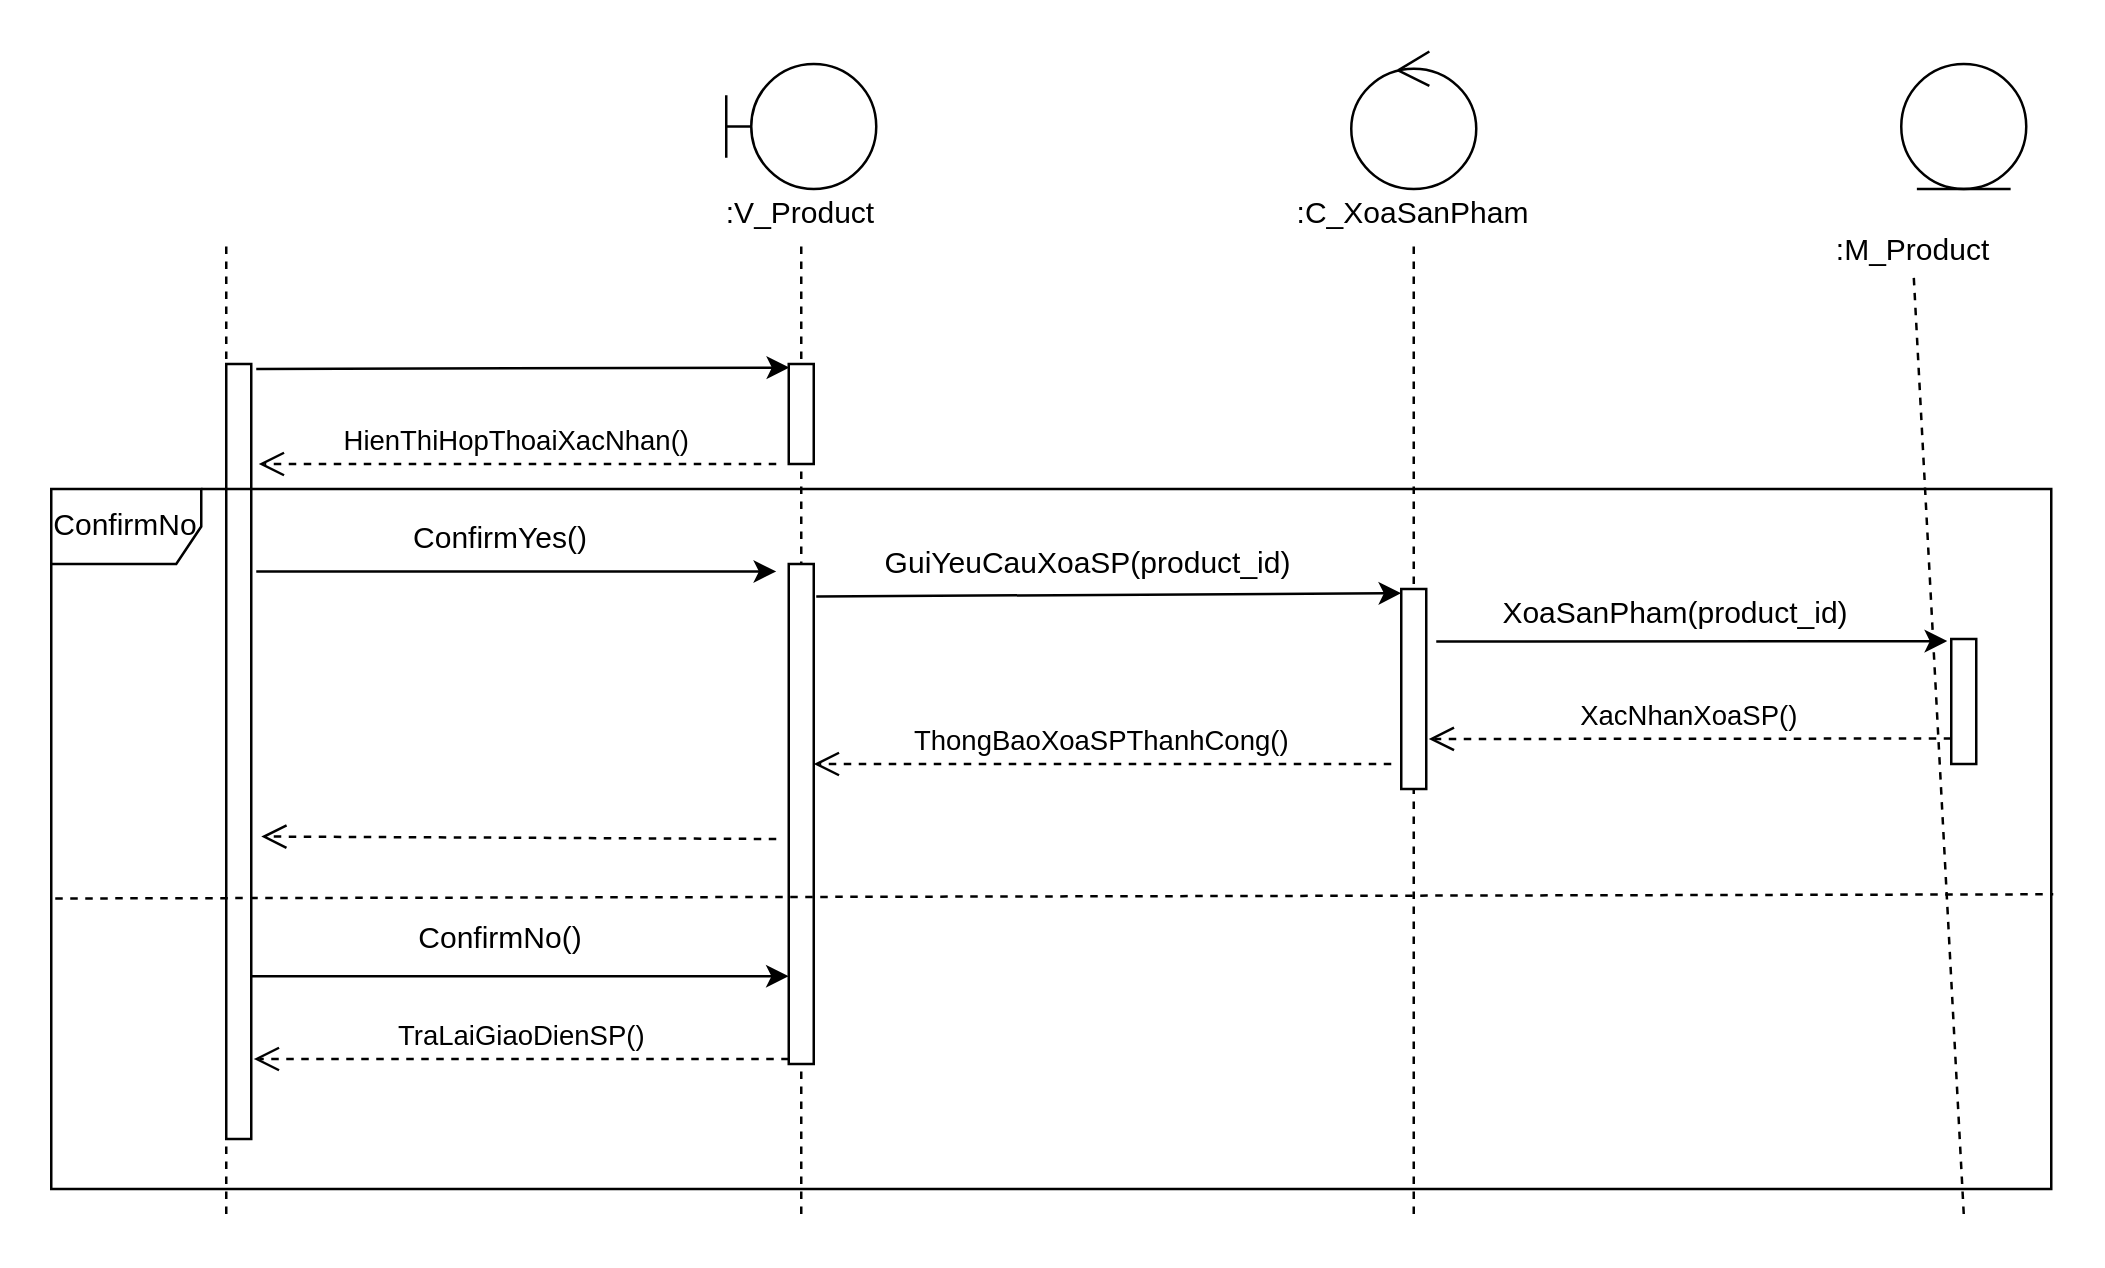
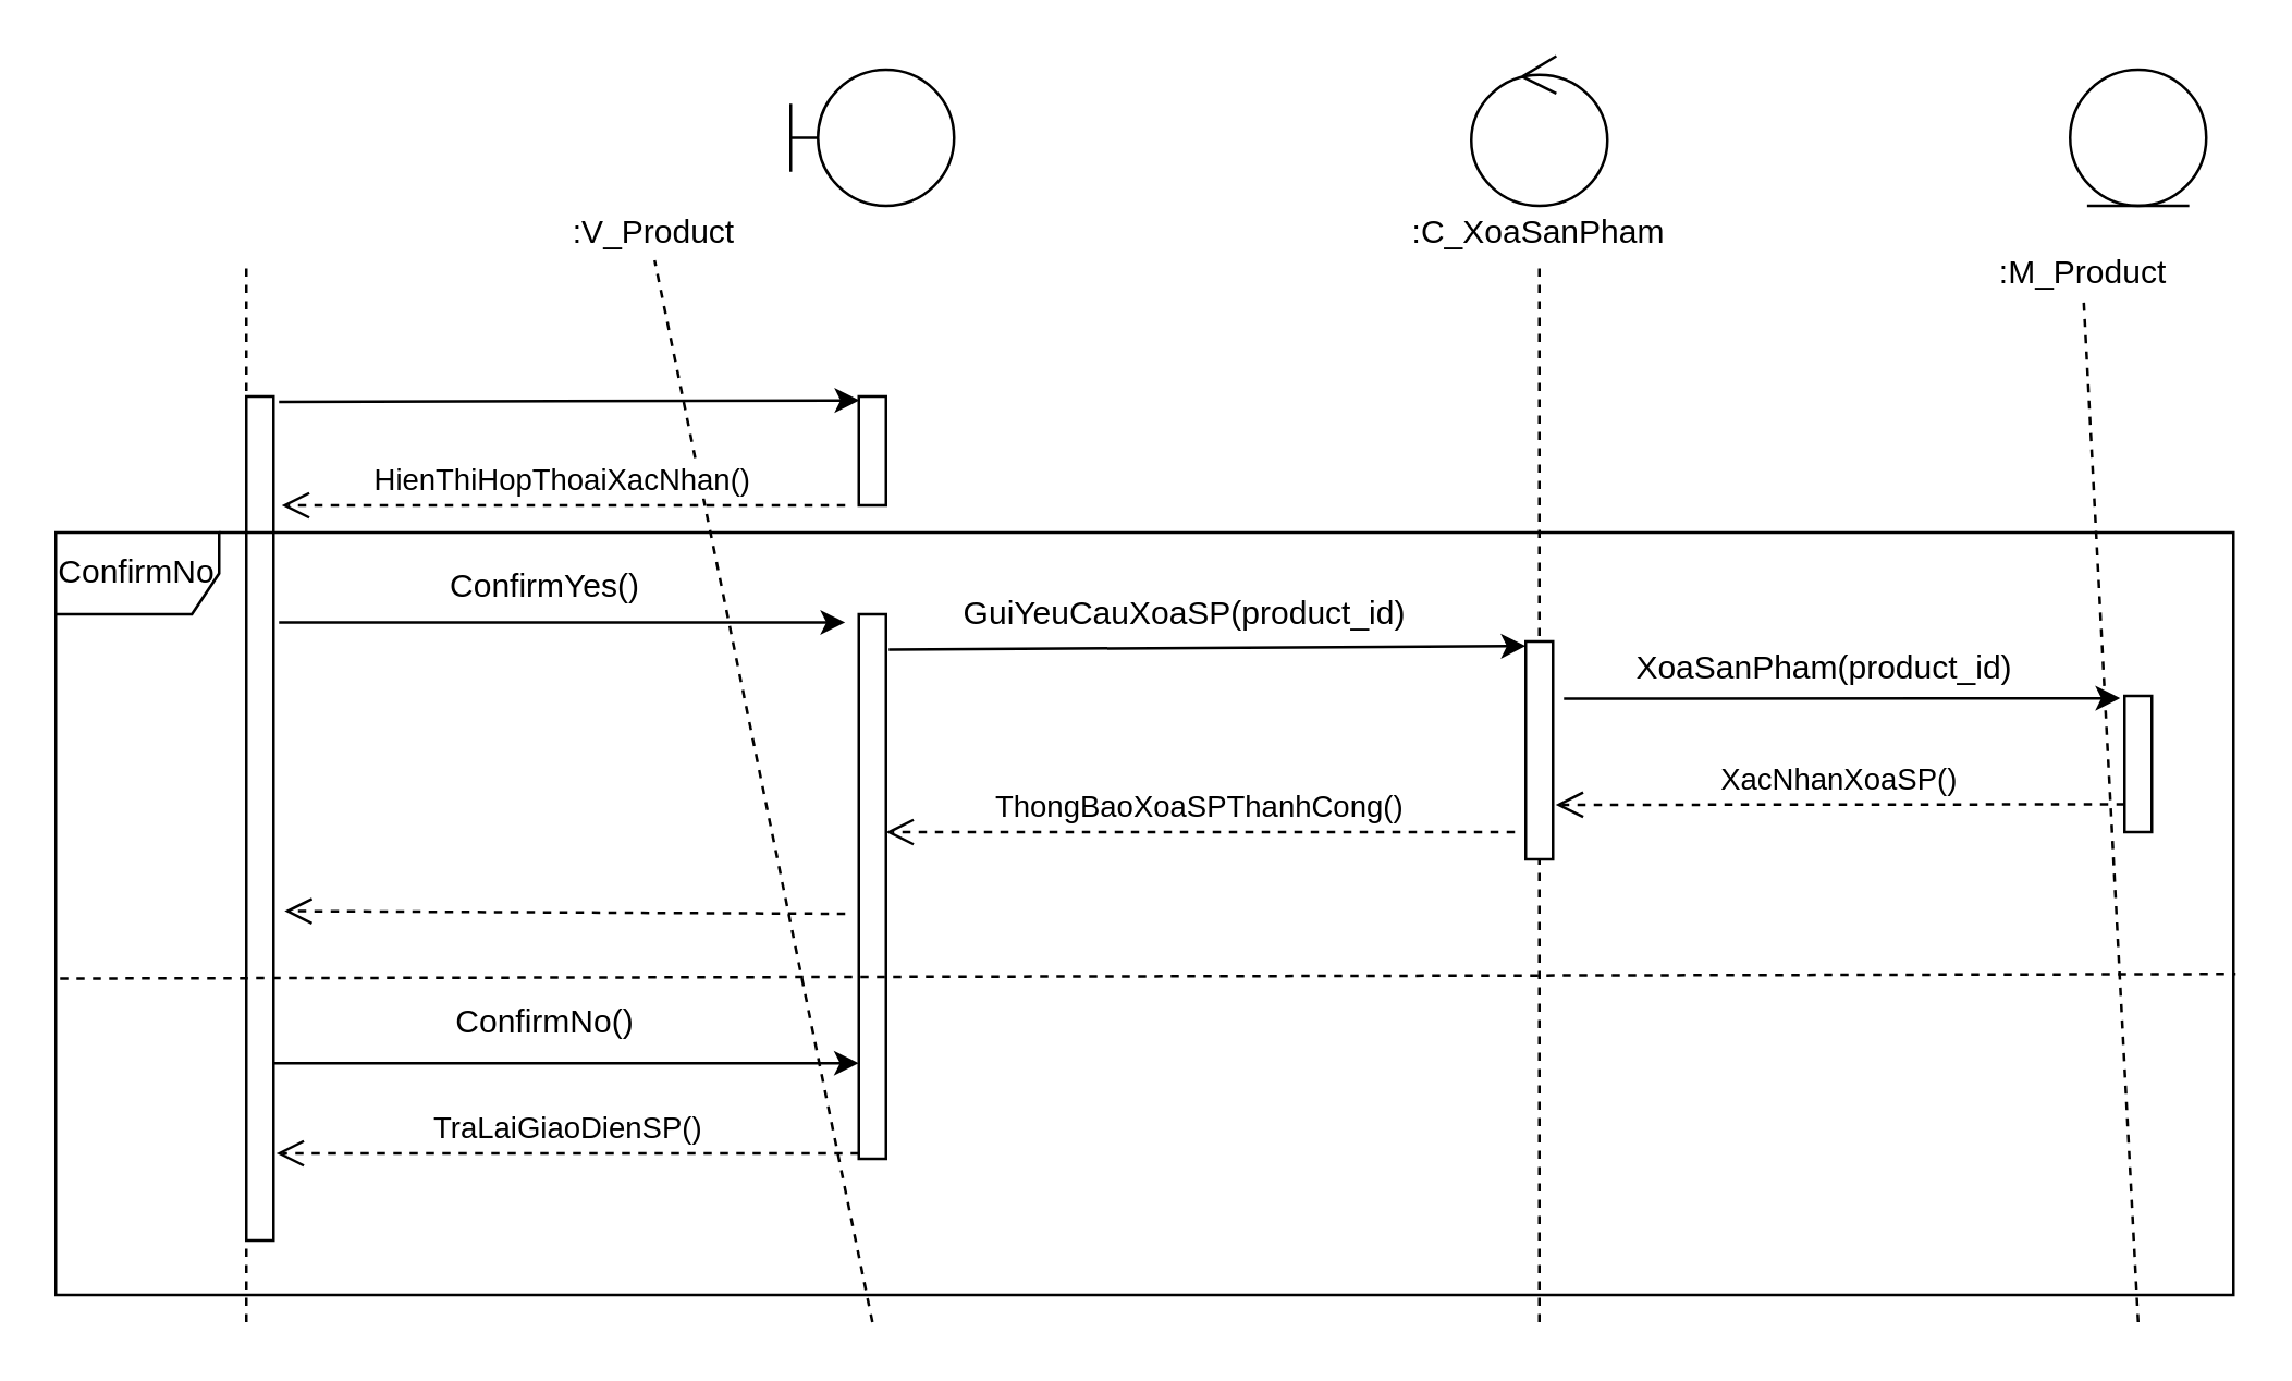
- <mxCell id="7" value=":V_Product" style="text;html=1;strokeColor=none;fillColor=none;align=center;verticalAlign=middle;whiteSpace=wrap;rounded=0;" parent="1" vertex="1"><mxGeometry x="300" y="75" width="40" height="20" as="geometry" /></mxCell>
+ <mxCell id="7" value=":V_Product" style="text;html=1;strokeColor=none;fillColor=none;align=center;verticalAlign=middle;whiteSpace=wrap;rounded=0;" parent="1" vertex="1"><mxGeometry x="220" y="75" width="40" height="20" as="geometry" /></mxCell>
